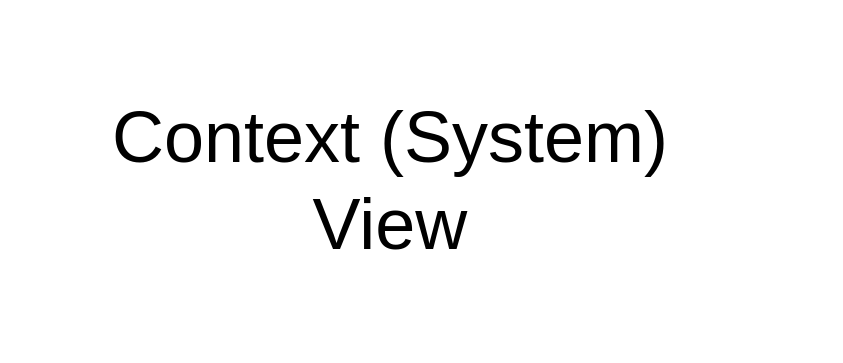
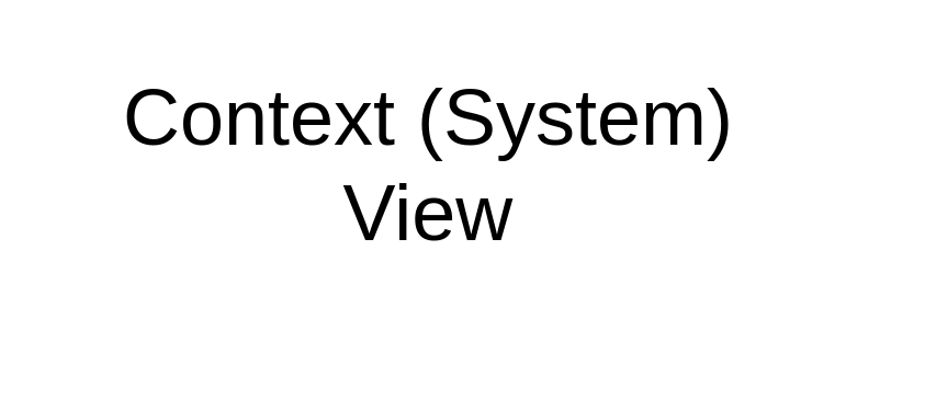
- <mxCell id="4" value="Context (System)&lt;br&gt;View" style="text;html=1;strokeColor=none;fillColor=none;align=center;verticalAlign=middle;whiteSpace=wrap;rounded=0;fontSize=48;opacity=30;" vertex="1" parent="3"><mxGeometry x="20" y="40" width="480" height="160" as="geometry" /></mxCell>
+ <mxCell id="4" value="Context (System)&lt;br&gt;View" style="text;html=1;strokeColor=none;fillColor=none;align=center;verticalAlign=middle;whiteSpace=wrap;rounded=0;fontSize=48;opacity=30;" vertex="1" parent="3"><mxGeometry x="20" y="20" width="480" height="160" as="geometry" /></mxCell>
